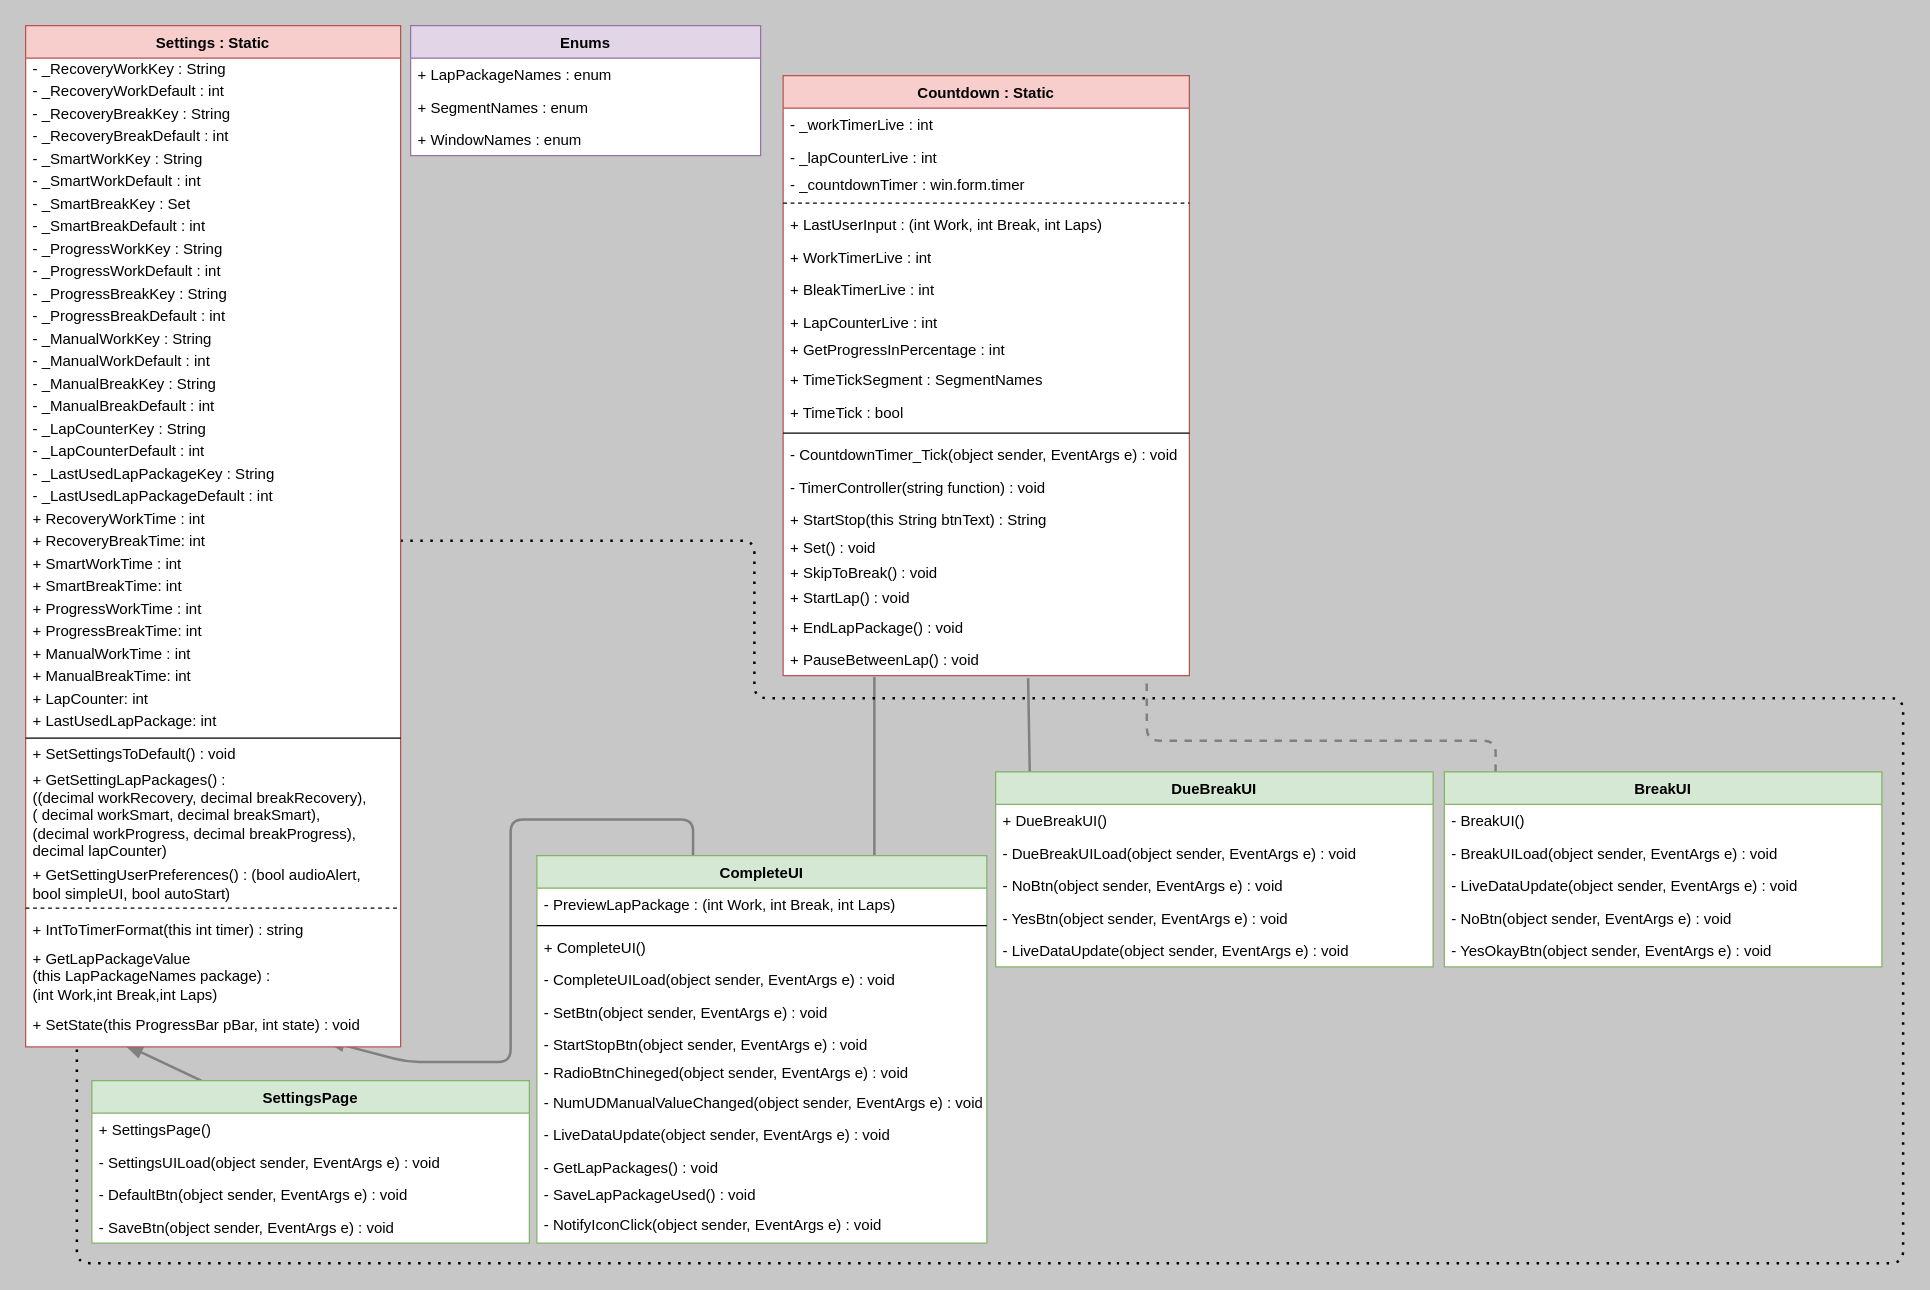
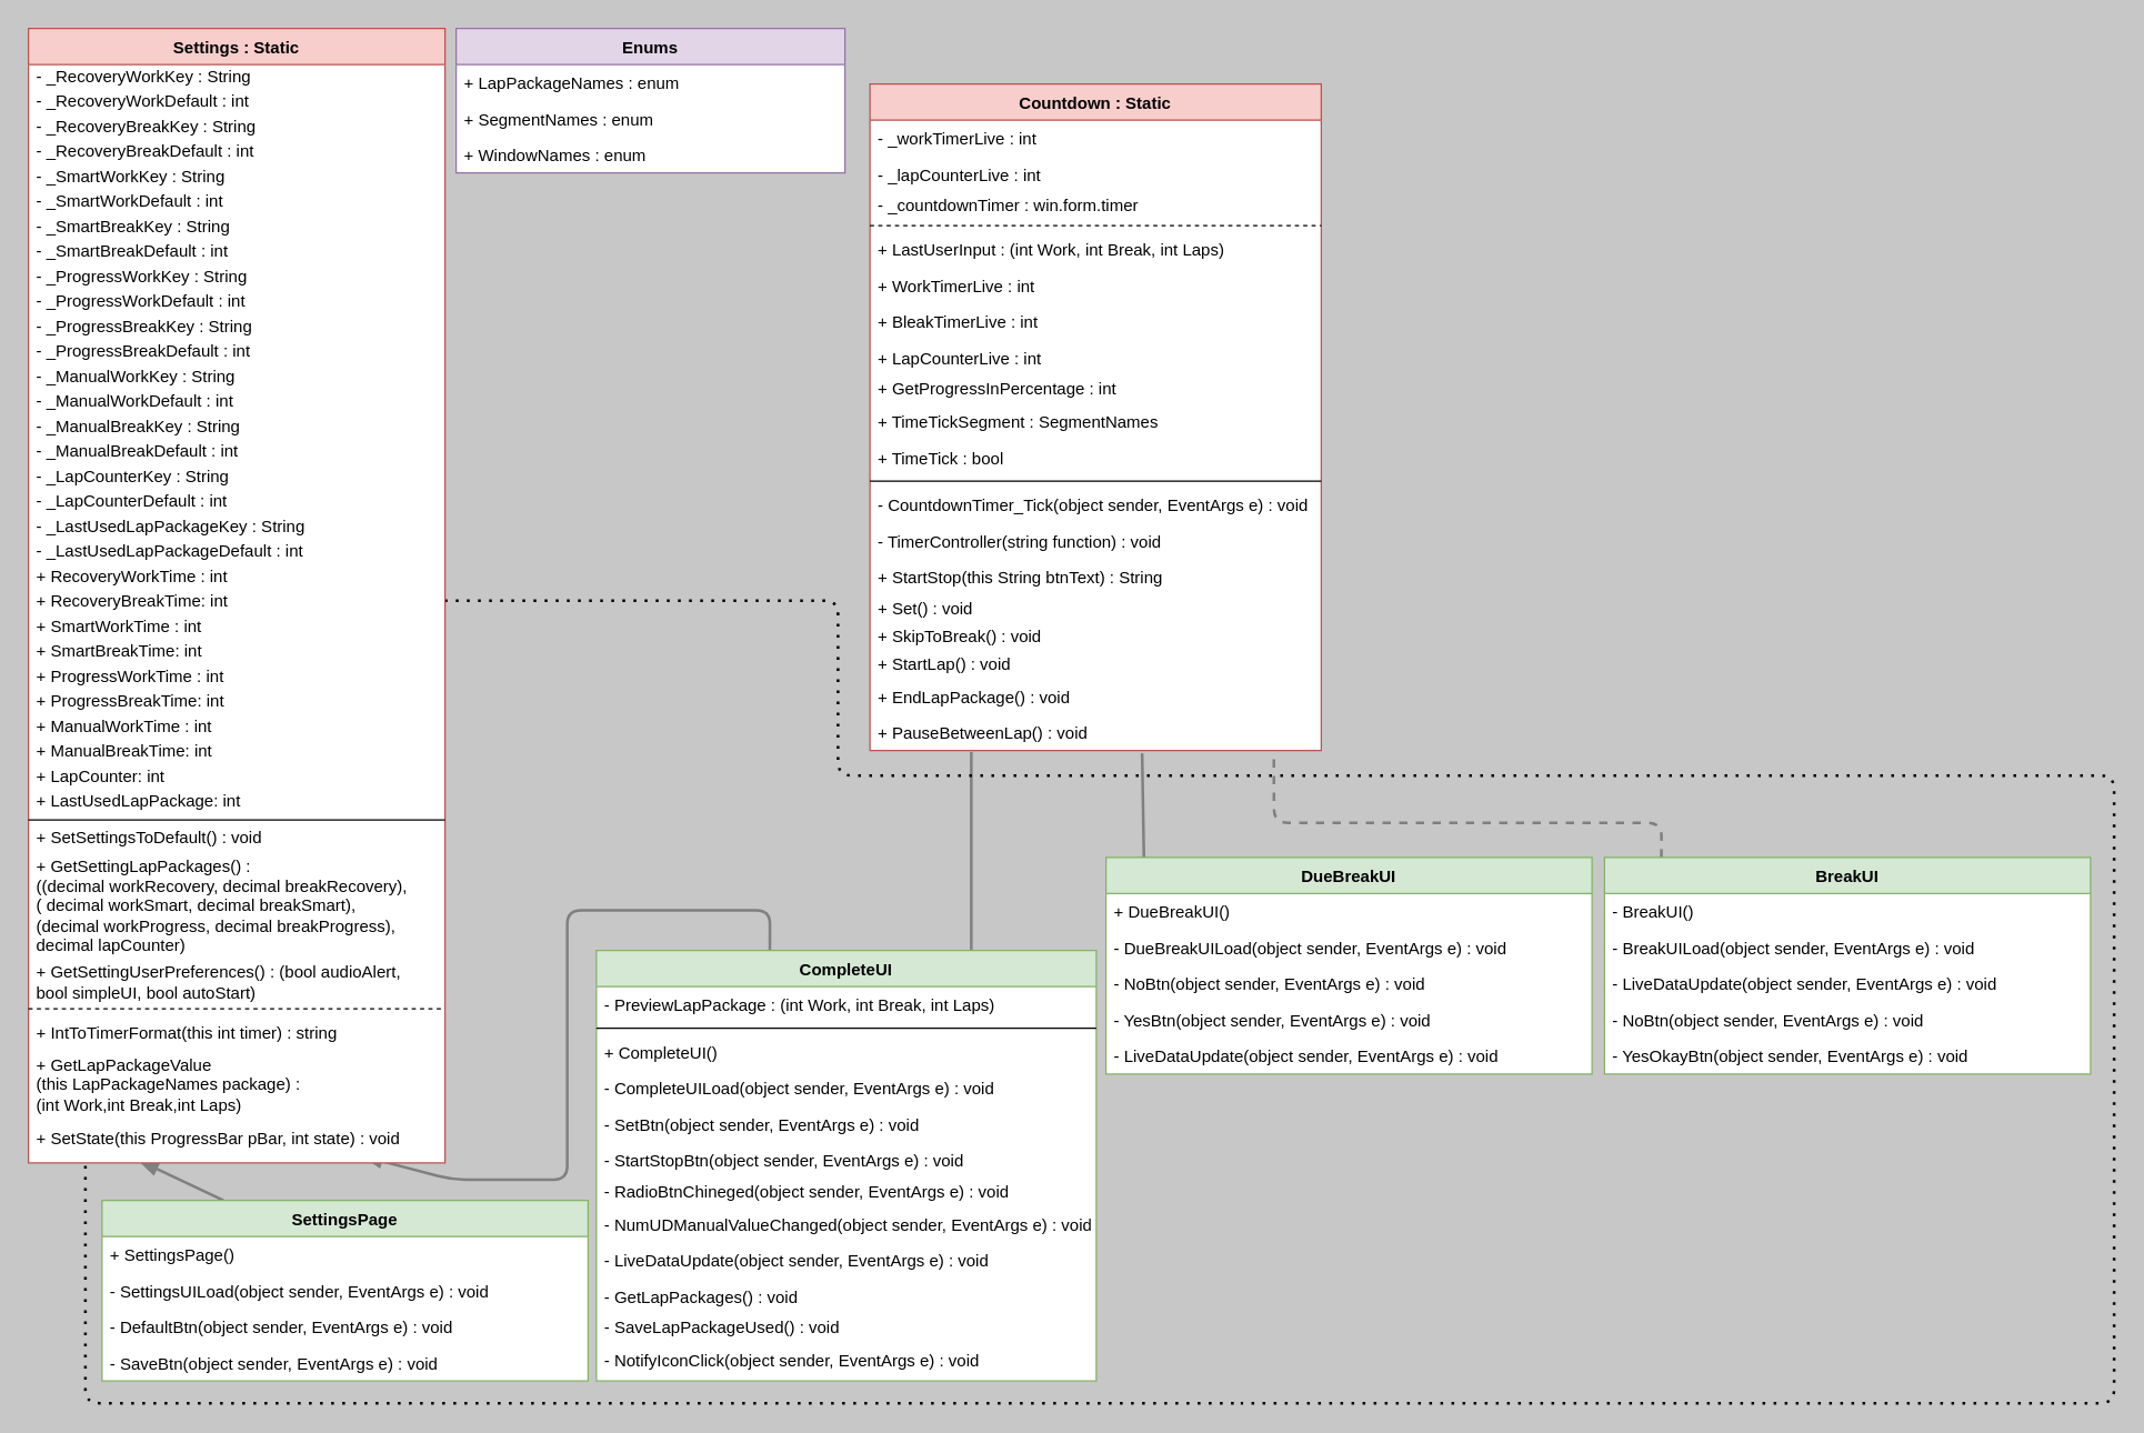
- <mxCell id="48" value="- _SmartBreakKey : Set" style="text;html=1;align=left;verticalAlign=middle;resizable=0;points=[];autosize=1;spacingLeft=4;" vertex="1" parent="41"><mxGeometry y="134" width="300" height="18" as="geometry" /></mxCell>
+ <mxCell id="48" value="- _SmartBreakKey : String" style="text;html=1;align=left;verticalAlign=middle;resizable=0;points=[];autosize=1;spacingLeft=4;" vertex="1" parent="41"><mxGeometry y="134" width="300" height="18" as="geometry" /></mxCell>
